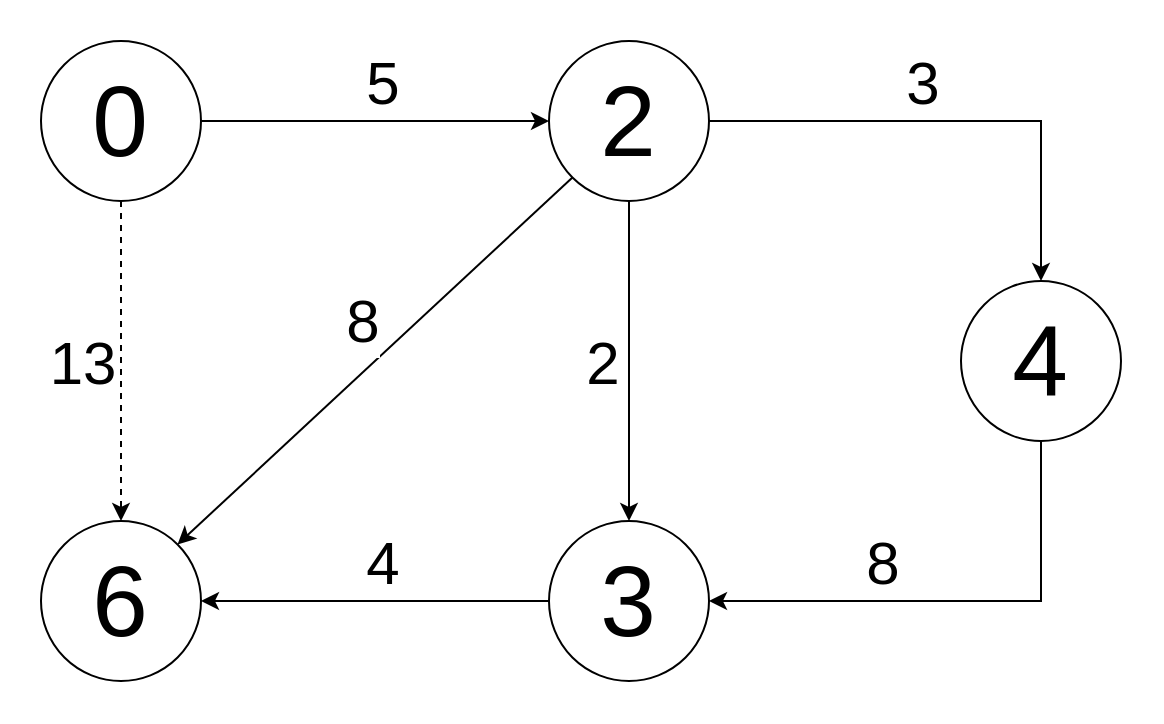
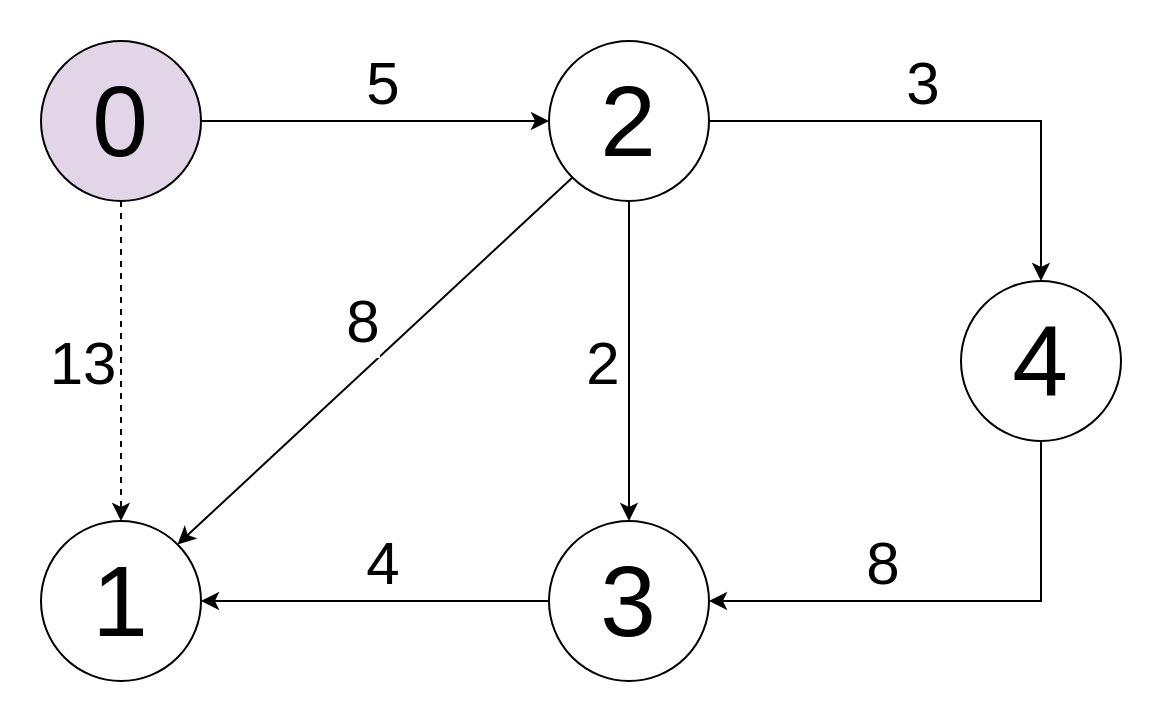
- <mxCell id="4" value="&lt;h1&gt;&lt;span style=&quot;font-weight: normal&quot;&gt;&lt;font style=&quot;font-size: 50px&quot;&gt;0&lt;/font&gt;&lt;/span&gt;&lt;/h1&gt;" style="ellipse;whiteSpace=wrap;html=1;" vertex="1" parent="1"><mxGeometry x="20" y="20" width="80" height="80" as="geometry" /></mxCell>
+ <mxCell id="4" value="&lt;h1&gt;&lt;span style=&quot;font-weight: normal&quot;&gt;&lt;font style=&quot;font-size: 50px&quot;&gt;0&lt;/font&gt;&lt;/span&gt;&lt;/h1&gt;" style="ellipse;whiteSpace=wrap;html=1;fillColor=#e1d5e7;" vertex="1" parent="1"><mxGeometry x="20" y="20" width="80" height="80" as="geometry" /></mxCell>
- <mxCell id="5" value="&lt;h1&gt;&lt;span style=&quot;font-weight: normal&quot;&gt;&lt;font style=&quot;font-size: 50px&quot;&gt;6&lt;/font&gt;&lt;/span&gt;&lt;/h1&gt;" style="ellipse;whiteSpace=wrap;html=1;" vertex="1" parent="1"><mxGeometry x="20" y="260" width="80" height="80" as="geometry" /></mxCell>
+ <mxCell id="5" value="&lt;h1&gt;&lt;span style=&quot;font-weight: normal&quot;&gt;&lt;font style=&quot;font-size: 50px&quot;&gt;1&lt;/font&gt;&lt;/span&gt;&lt;/h1&gt;" style="ellipse;whiteSpace=wrap;html=1;" vertex="1" parent="1"><mxGeometry x="20" y="260" width="80" height="80" as="geometry" /></mxCell>
